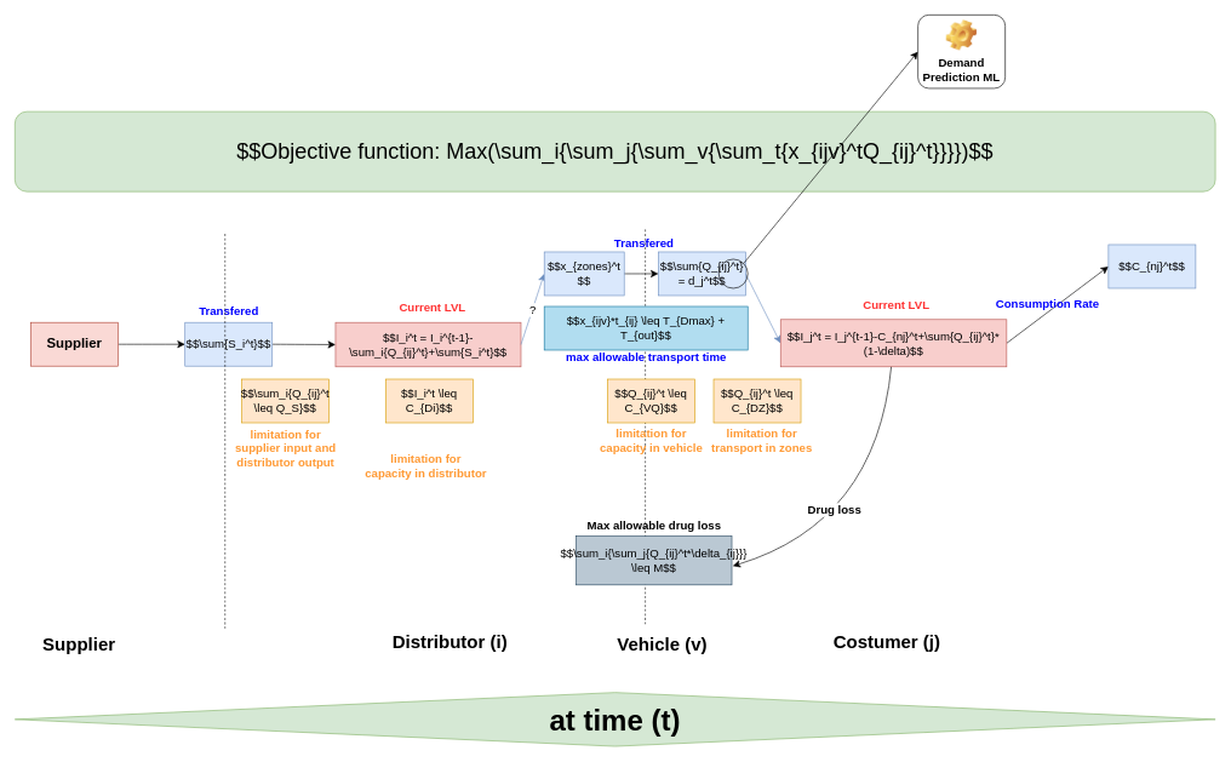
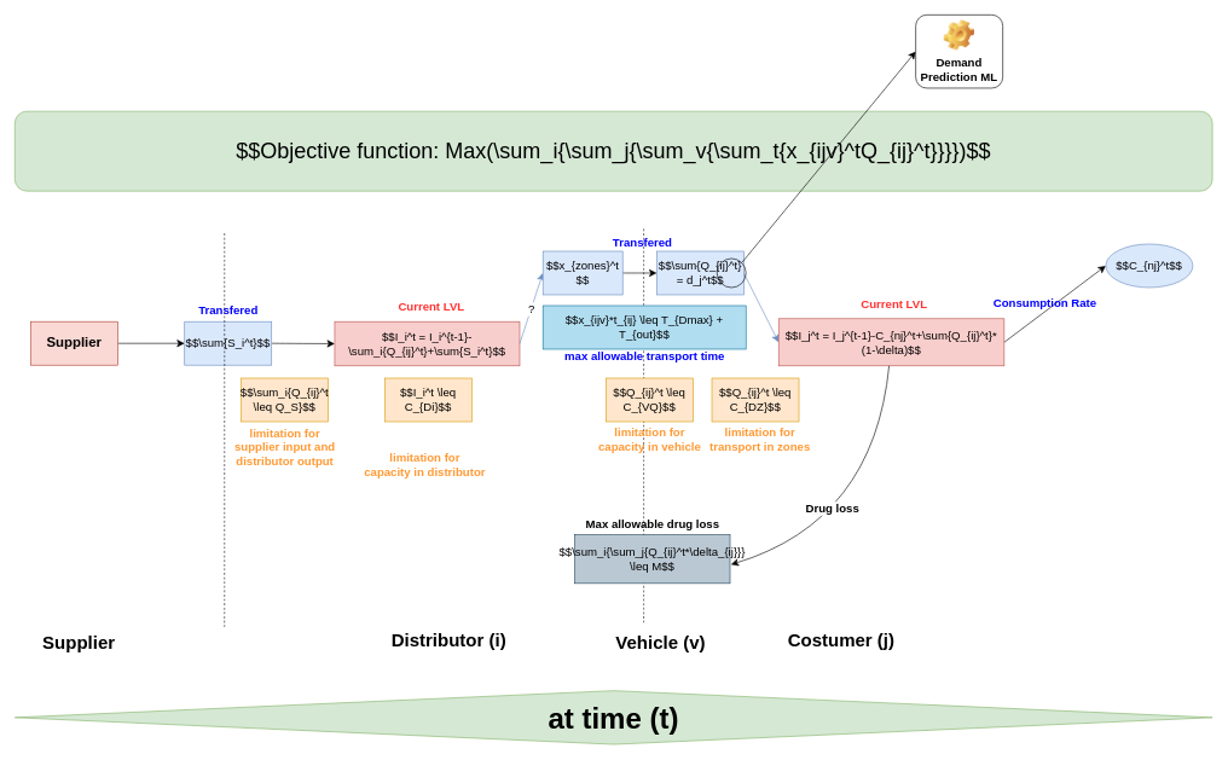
- <mxCell id="42" value="$$C_{nj}^t$$" style="rounded=0;whiteSpace=wrap;html=1;fontSize=16;fillColor=#dae8fc;strokeColor=#6c8ebf;" vertex="1" parent="1"><mxGeometry x="1524" y="336" width="120" height="60" as="geometry" /></mxCell>
+ <mxCell id="42" value="$$C_{nj}^t$$" style="ellipse;whiteSpace=wrap;html=1;fontSize=16;fillColor=#dae8fc;strokeColor=#6c8ebf;" vertex="1" parent="1"><mxGeometry x="1524" y="336" width="120" height="60" as="geometry" /></mxCell>
- <mxCell id="24" value="Costumer (j)" style="text;html=1;align=center;verticalAlign=middle;resizable=0;points=[];autosize=1;strokeColor=none;fillColor=none;fontSize=25;fontStyle=1" vertex="1" parent="1"><mxGeometry x="1136" y="860" width="165" height="42" as="geometry" /></mxCell>
+ <mxCell id="24" value="Costumer (j)" style="text;html=1;align=center;verticalAlign=middle;resizable=0;points=[];autosize=1;strokeColor=none;fillColor=none;fontSize=25;fontStyle=1" vertex="1" parent="1"><mxGeometry x="1076" y="860" width="165" height="42" as="geometry" /></mxCell>
